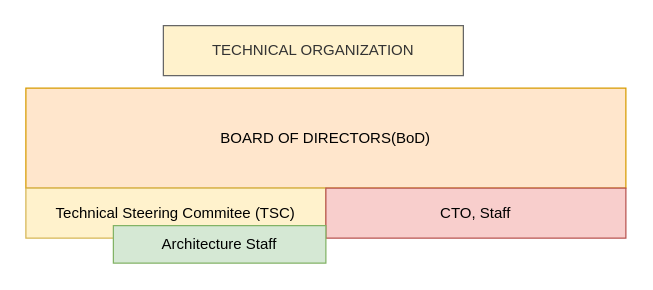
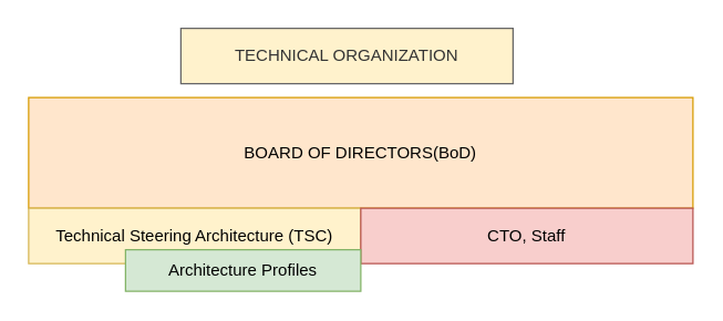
- <mxCell id="4" value="Technical Steering Commitee (TSC)" style="rounded=0;whiteSpace=wrap;html=1;fillColor=#fff2cc;strokeColor=#d6b656;" parent="1" vertex="1"><mxGeometry x="20" y="150" width="240" height="40" as="geometry" /></mxCell>
+ <mxCell id="4" value="Technical Steering Architecture (TSC)" style="rounded=0;whiteSpace=wrap;html=1;fillColor=#fff2cc;strokeColor=#d6b656;" parent="1" vertex="1"><mxGeometry x="20" y="150" width="240" height="40" as="geometry" /></mxCell>
- <mxCell id="6" value="Architecture Staff" style="rounded=0;whiteSpace=wrap;html=1;fillColor=#d5e8d4;strokeColor=#82b366;" parent="1" vertex="1"><mxGeometry x="90" y="180" width="170" height="30" as="geometry" /></mxCell>
+ <mxCell id="6" value="Architecture Profiles" style="rounded=0;whiteSpace=wrap;html=1;fillColor=#d5e8d4;strokeColor=#82b366;" parent="1" vertex="1"><mxGeometry x="90" y="180" width="170" height="30" as="geometry" /></mxCell>
